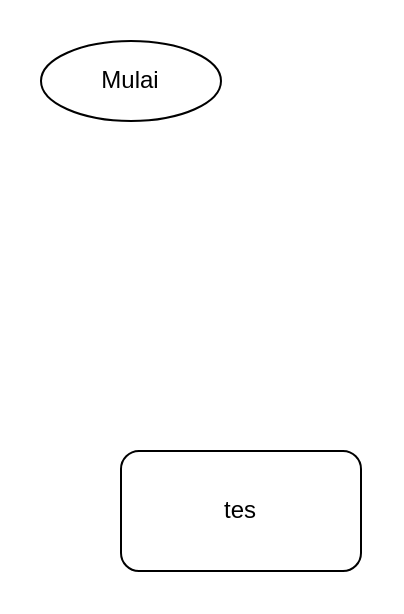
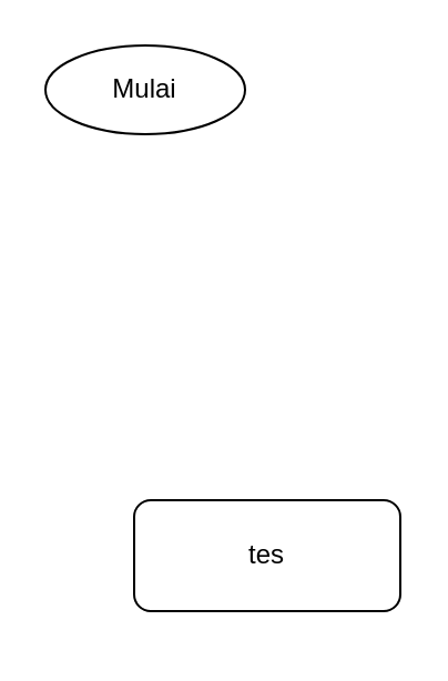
- <mxCell id="3" value="tes" style="rounded=1;whiteSpace=wrap;html=1;" vertex="1" parent="1"><mxGeometry x="60" y="225" width="120" height="60" as="geometry" /></mxCell>
+ <mxCell id="3" value="tes" style="rounded=1;whiteSpace=wrap;html=1;" vertex="1" parent="1"><mxGeometry x="60" y="225" width="120" height="50" as="geometry" /></mxCell>
